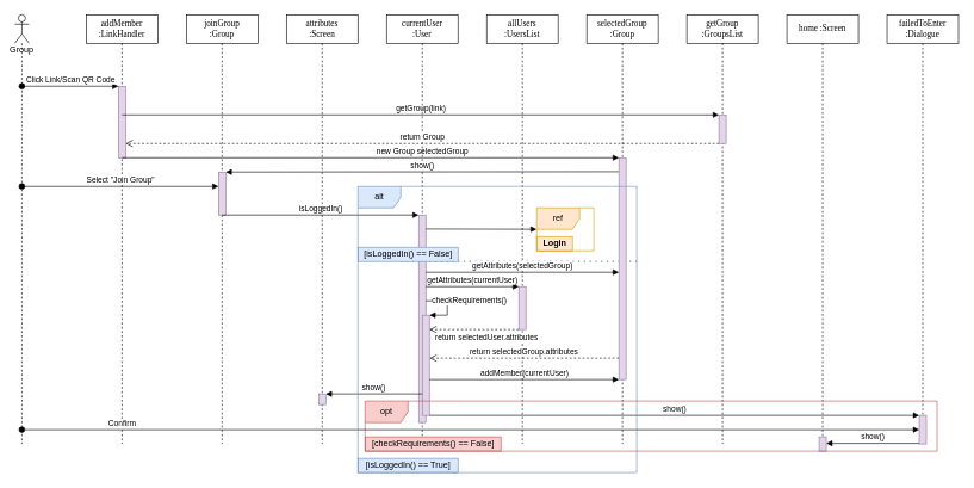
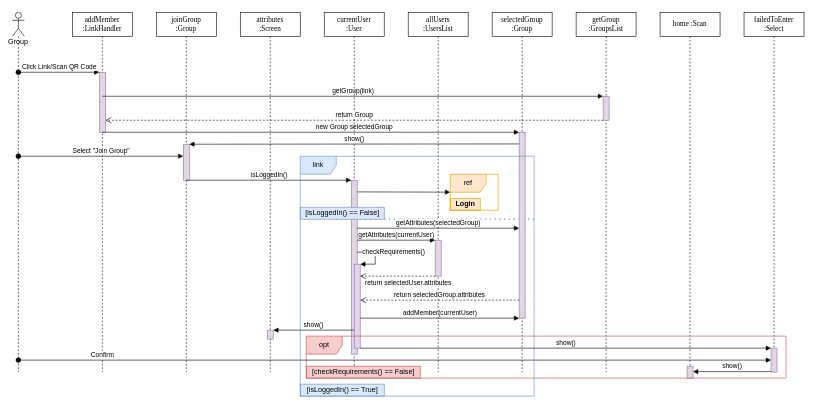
- <mxCell id="29" value="home :Screen" style="shape=umlLifeline;perimeter=lifelinePerimeter;whiteSpace=wrap;html=1;container=1;collapsible=0;recursiveResize=0;outlineConnect=0;rounded=0;shadow=0;comic=0;labelBackgroundColor=none;strokeWidth=1;fontFamily=Verdana;fontSize=12;align=center;" vertex="1" parent="1"><mxGeometry x="1100" y="20" width="100" height="610" as="geometry" /></mxCell>
+ <mxCell id="29" value="home :Scan" style="shape=umlLifeline;perimeter=lifelinePerimeter;whiteSpace=wrap;html=1;container=1;collapsible=0;recursiveResize=0;outlineConnect=0;rounded=0;shadow=0;comic=0;labelBackgroundColor=none;strokeWidth=1;fontFamily=Verdana;fontSize=12;align=center;" vertex="1" parent="1"><mxGeometry x="1100" y="20" width="100" height="610" as="geometry" /></mxCell>
- <mxCell id="37" value="failedToEnter&lt;br&gt;&lt;div&gt;:Dialogue&lt;/div&gt;" style="shape=umlLifeline;perimeter=lifelinePerimeter;whiteSpace=wrap;html=1;container=1;collapsible=0;recursiveResize=0;outlineConnect=0;rounded=0;shadow=0;comic=0;labelBackgroundColor=none;strokeWidth=1;fontFamily=Verdana;fontSize=12;align=center;" vertex="1" parent="1"><mxGeometry x="1240" y="20" width="100" height="600" as="geometry" /></mxCell>
+ <mxCell id="37" value="failedToEnter&lt;br&gt;&lt;div&gt;:Select&lt;/div&gt;" style="shape=umlLifeline;perimeter=lifelinePerimeter;whiteSpace=wrap;html=1;container=1;collapsible=0;recursiveResize=0;outlineConnect=0;rounded=0;shadow=0;comic=0;labelBackgroundColor=none;strokeWidth=1;fontFamily=Verdana;fontSize=12;align=center;" vertex="1" parent="1"><mxGeometry x="1240" y="20" width="100" height="600" as="geometry" /></mxCell>
- <mxCell id="46" value="alt" style="shape=umlFrame;whiteSpace=wrap;html=1;fillColor=#dae8fc;strokeColor=#6c8ebf;" vertex="1" parent="1"><mxGeometry x="500" y="260" width="390" height="400" as="geometry" /></mxCell>
+ <mxCell id="46" value="link" style="shape=umlFrame;whiteSpace=wrap;html=1;fillColor=#dae8fc;strokeColor=#6c8ebf;" vertex="1" parent="1"><mxGeometry x="500" y="260" width="390" height="400" as="geometry" /></mxCell>
